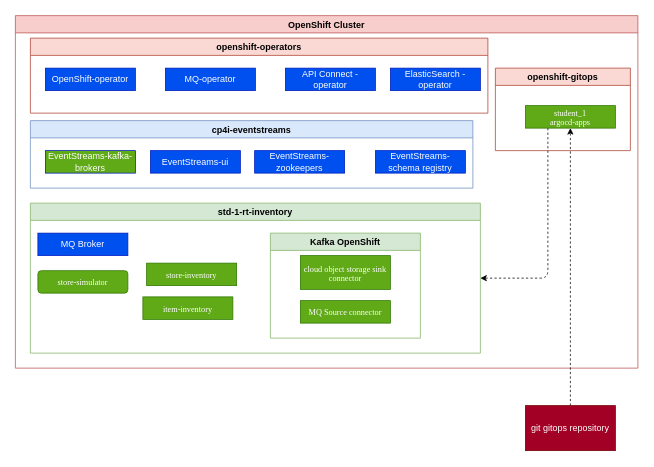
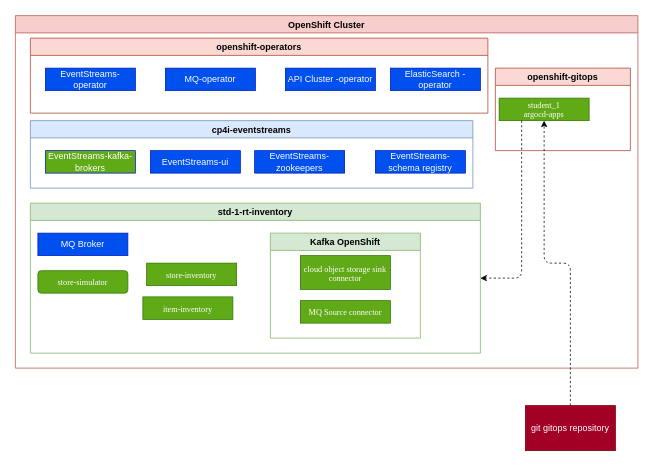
- <mxCell id="4" value="OpenShift-operator" style="rounded=0;whiteSpace=wrap;html=1;fillColor=#0050ef;fontColor=#ffffff;strokeColor=#001DBC;" parent="3" vertex="1"><mxGeometry x="20" y="40" width="120" height="30" as="geometry" /></mxCell>
+ <mxCell id="4" value="EventStreams-operator" style="rounded=0;whiteSpace=wrap;html=1;fillColor=#0050ef;fontColor=#ffffff;strokeColor=#001DBC;" parent="3" vertex="1"><mxGeometry x="20" y="40" width="120" height="30" as="geometry" /></mxCell>
- <mxCell id="6" value="API Connect -operator" style="rounded=0;whiteSpace=wrap;html=1;fillColor=#0050ef;fontColor=#ffffff;strokeColor=#001DBC;" parent="3" vertex="1"><mxGeometry x="340" y="40" width="120" height="30" as="geometry" /></mxCell>
+ <mxCell id="6" value="API Cluster -operator" style="rounded=0;whiteSpace=wrap;html=1;fillColor=#0050ef;fontColor=#ffffff;strokeColor=#001DBC;" parent="3" vertex="1"><mxGeometry x="340" y="40" width="120" height="30" as="geometry" /></mxCell>
- <mxCell id="22" value="&lt;p class=&quot;p1&quot; style=&quot;margin: 0px ; font-stretch: normal ; font-size: 11px ; line-height: normal ; font-family: &amp;#34;menlo&amp;#34;&quot;&gt;&lt;span class=&quot;s1&quot;&gt;student_1&lt;/span&gt;&lt;/p&gt;&lt;p class=&quot;p1&quot; style=&quot;margin: 0px ; font-stretch: normal ; font-size: 11px ; line-height: normal ; font-family: &amp;#34;menlo&amp;#34;&quot;&gt;&lt;span class=&quot;s1&quot;&gt;argocd-apps&lt;/span&gt;&lt;/p&gt;" style="rounded=0;whiteSpace=wrap;html=1;fillColor=#60a917;fontColor=#FFFFFF;strokeColor=#2D7600;" parent="21" vertex="1"><mxGeometry x="40" y="50" width="120" height="30" as="geometry" /></mxCell>
+ <mxCell id="22" value="&lt;p class=&quot;p1&quot; style=&quot;margin: 0px ; font-stretch: normal ; font-size: 11px ; line-height: normal ; font-family: &amp;#34;menlo&amp;#34;&quot;&gt;&lt;span class=&quot;s1&quot;&gt;student_1&lt;/span&gt;&lt;/p&gt;&lt;p class=&quot;p1&quot; style=&quot;margin: 0px ; font-stretch: normal ; font-size: 11px ; line-height: normal ; font-family: &amp;#34;menlo&amp;#34;&quot;&gt;&lt;span class=&quot;s1&quot;&gt;argocd-apps&lt;/span&gt;&lt;/p&gt;" style="rounded=0;whiteSpace=wrap;html=1;fillColor=#60a917;fontColor=#FFFFFF;strokeColor=#2D7600;" parent="21" vertex="1"><mxGeometry x="5" y="40" width="120" height="30" as="geometry" /></mxCell>
